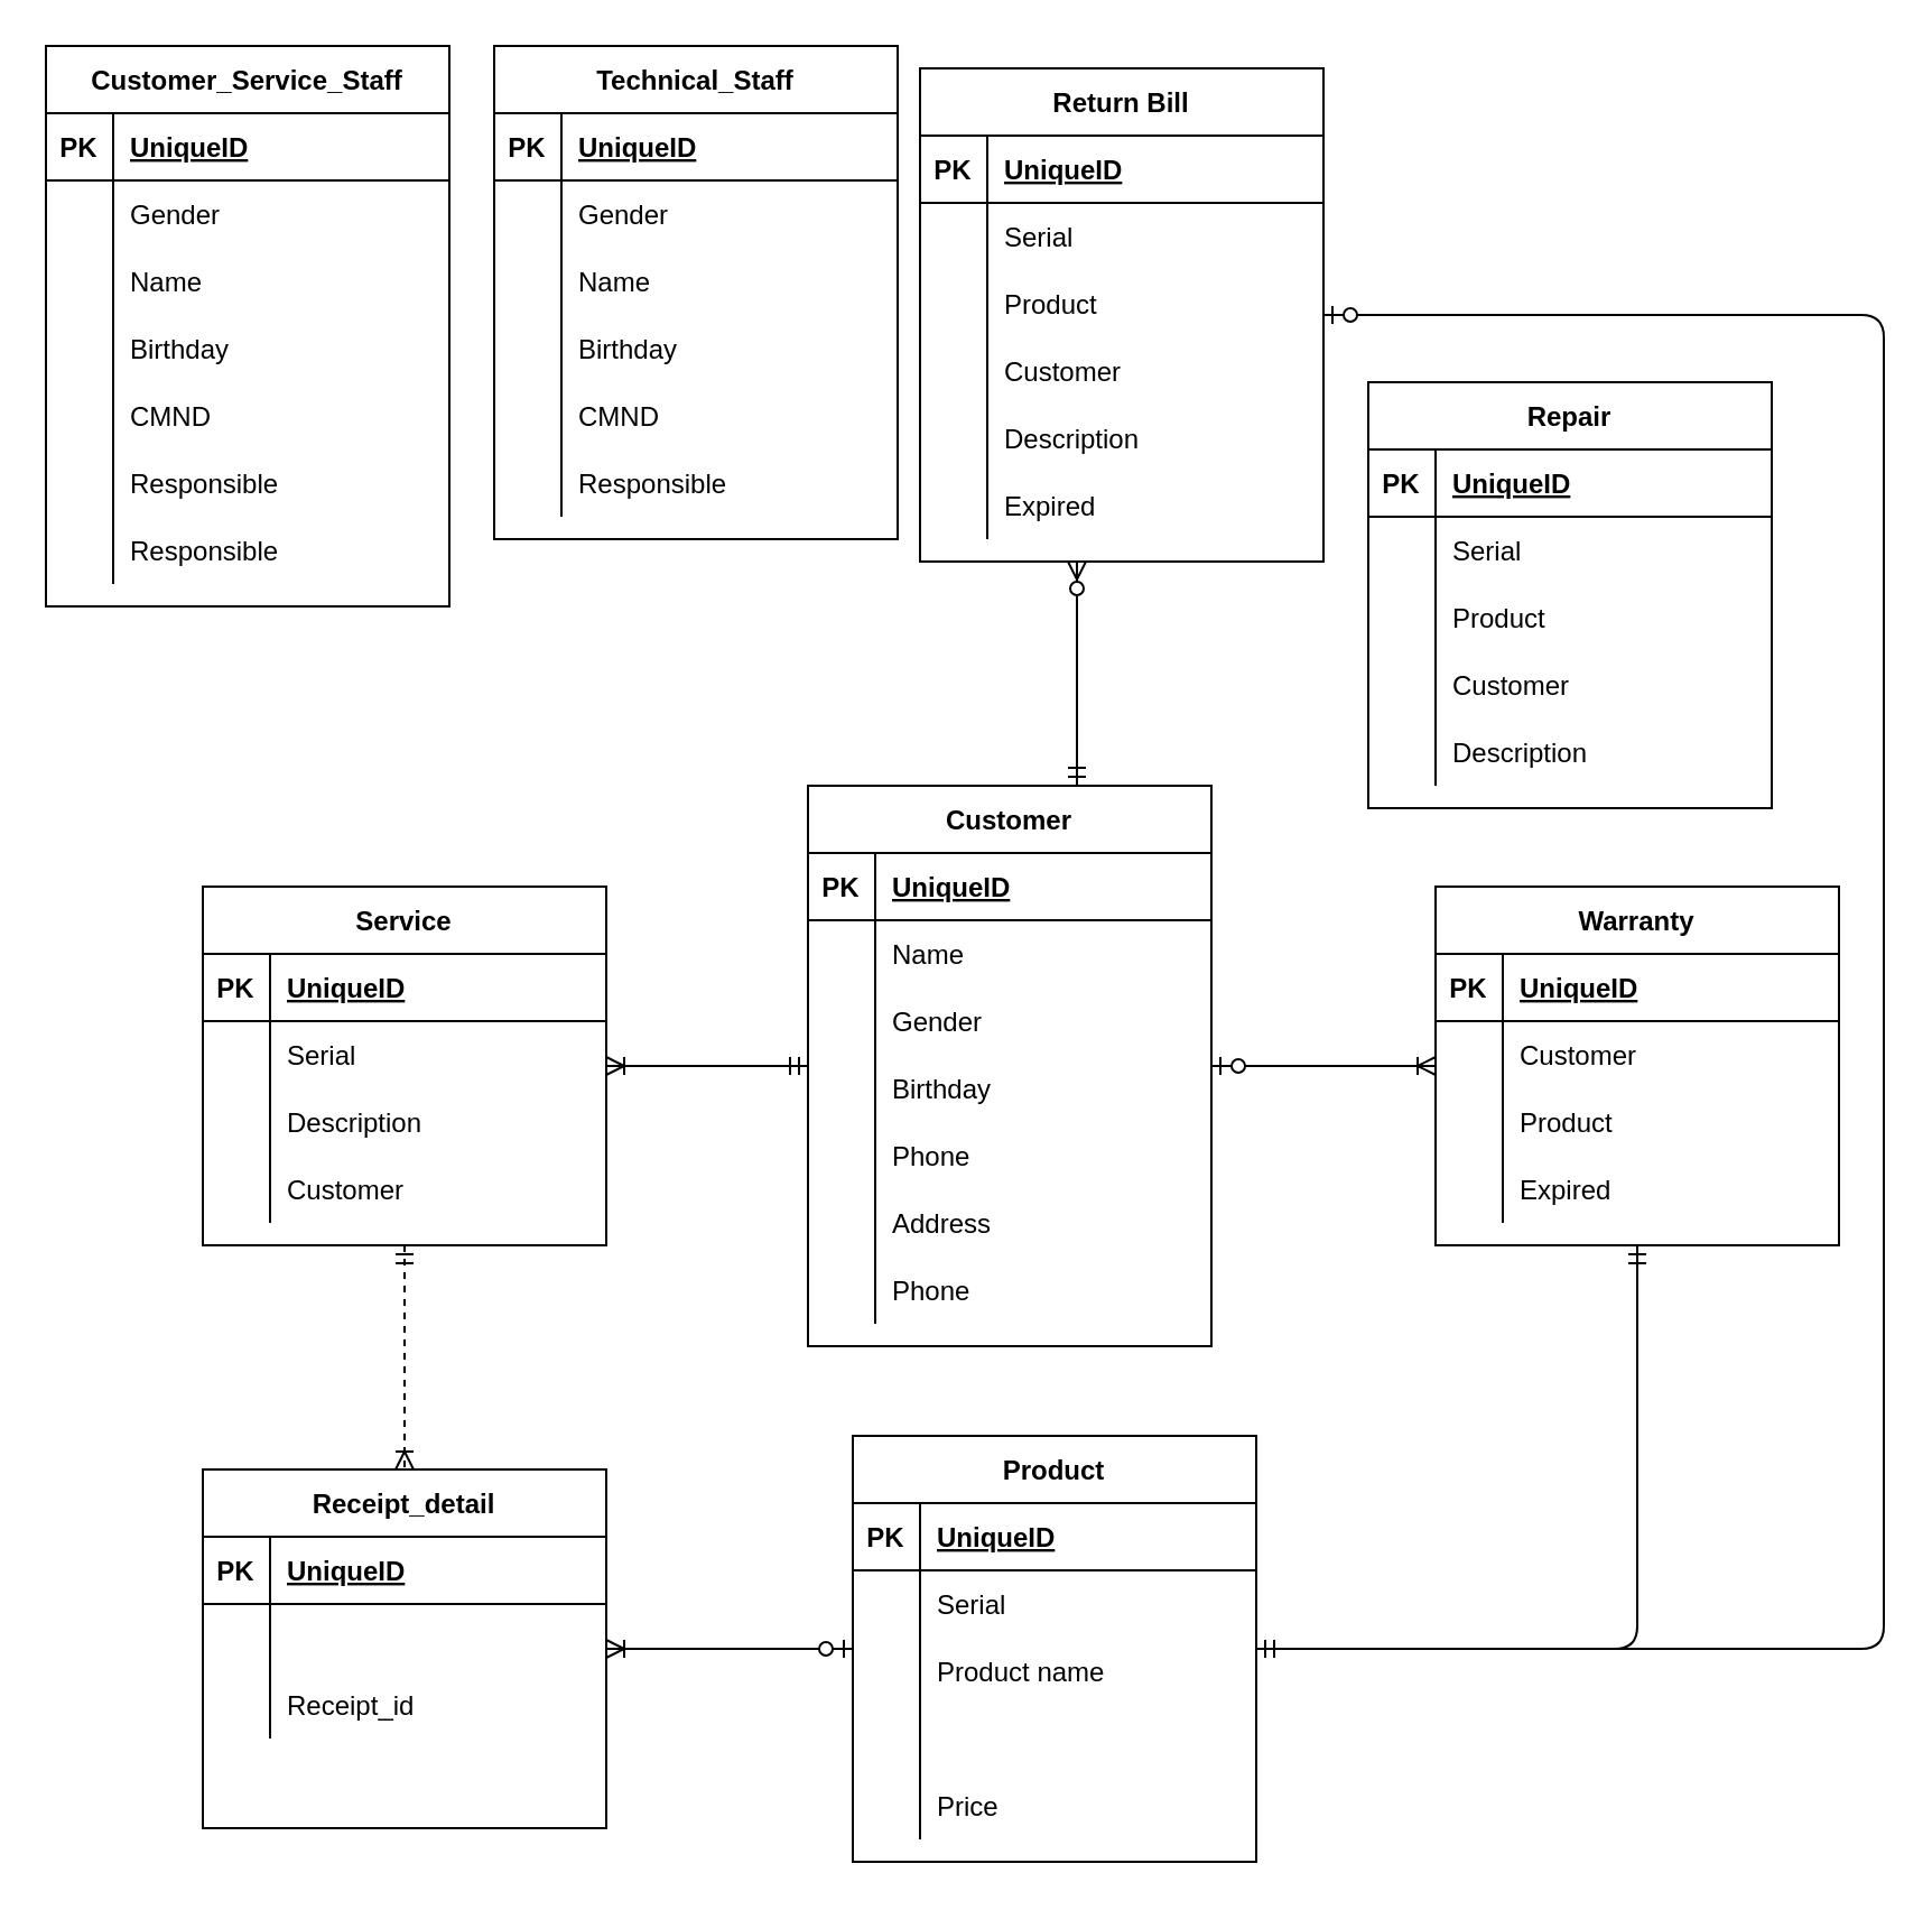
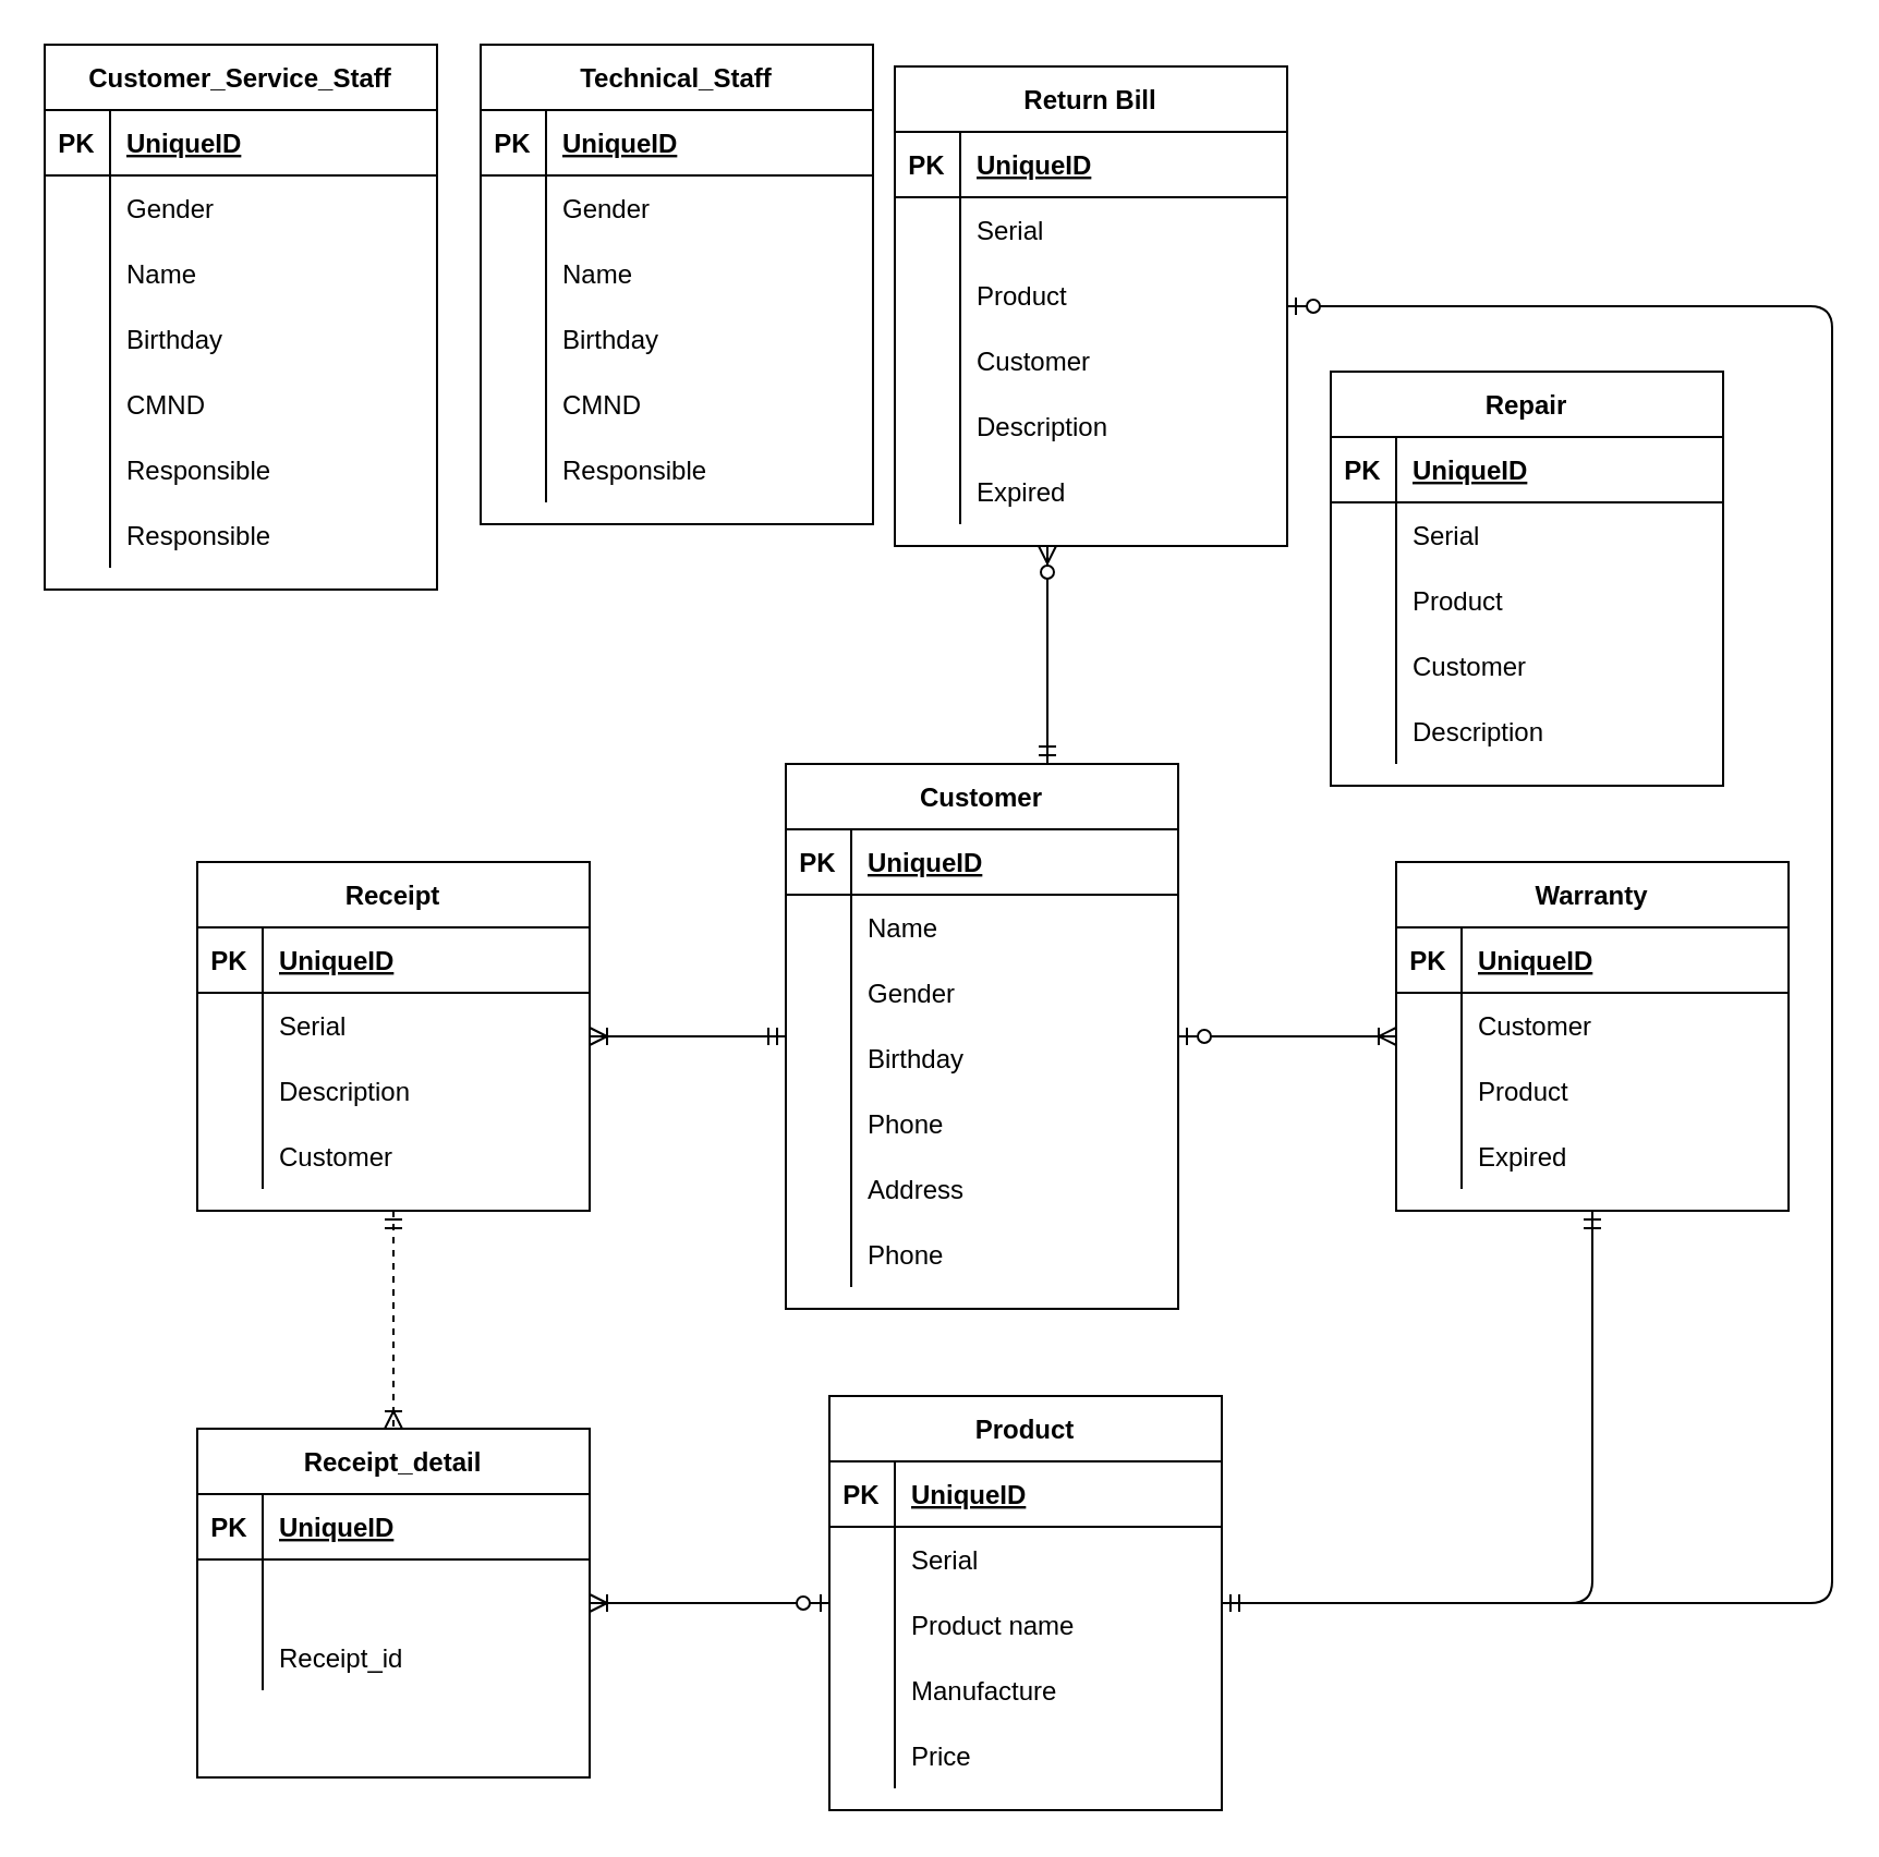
- <mxCell id="62" value="Service" style="shape=table;startSize=30;container=1;collapsible=1;childLayout=tableLayout;fixedRows=1;rowLines=0;fontStyle=1;align=center;resizeLast=1;" parent="1" vertex="1"><mxGeometry x="90" y="395" width="180" height="160" as="geometry" /></mxCell>
+ <mxCell id="62" value="Receipt" style="shape=table;startSize=30;container=1;collapsible=1;childLayout=tableLayout;fixedRows=1;rowLines=0;fontStyle=1;align=center;resizeLast=1;" parent="1" vertex="1"><mxGeometry x="90" y="395" width="180" height="160" as="geometry" /></mxCell>
+ <mxCell id="87" value="Manufacture" style="shape=partialRectangle;connectable=0;fillColor=none;top=0;left=0;bottom=0;right=0;align=left;spacingLeft=6;overflow=hidden;" parent="85" vertex="1"><mxGeometry x="30" width="150" height="30" as="geometry" /></mxCell>
